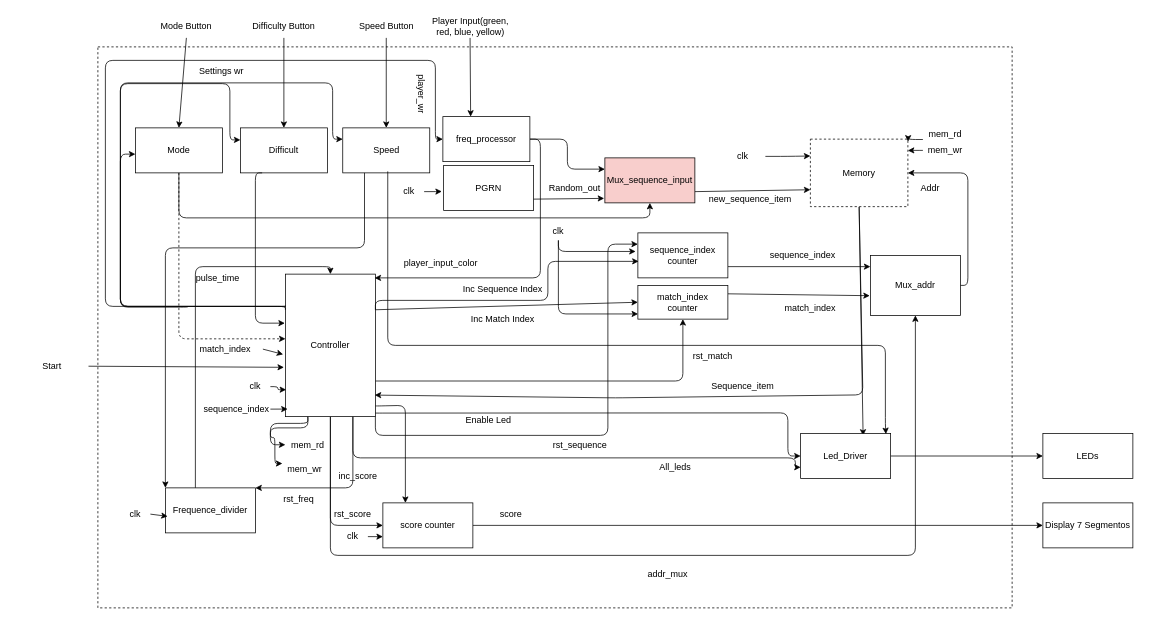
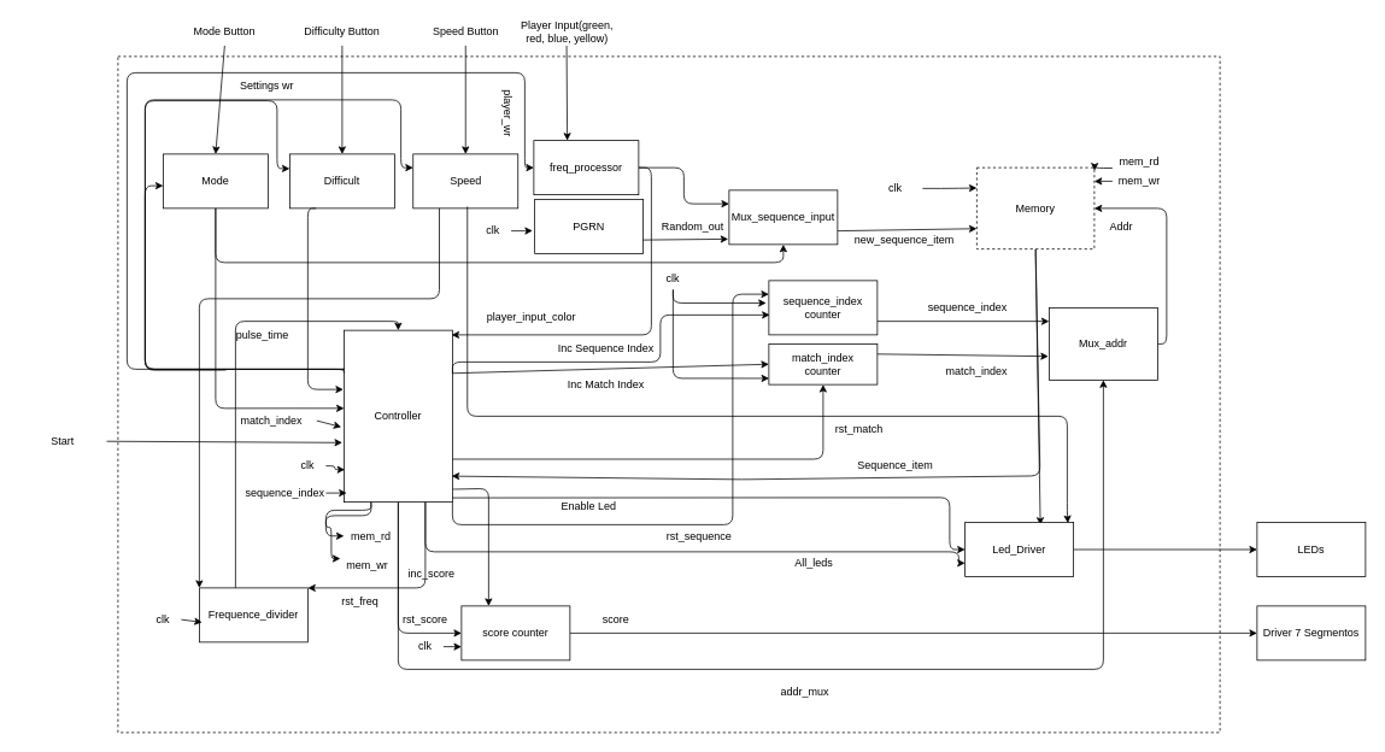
- <mxCell id="30" value="Mux_sequence_input" style="whiteSpace=wrap;html=1;fillColor=#f8cecc;" parent="1" vertex="1"><mxGeometry x="806" y="210" width="120" height="60" as="geometry" /></mxCell>
+ <mxCell id="30" value="Mux_sequence_input" style="whiteSpace=wrap;html=1;" parent="1" vertex="1"><mxGeometry x="806" y="210" width="120" height="60" as="geometry" /></mxCell>
- <mxCell id="65" style="edgeStyle=orthogonalEdgeStyle;html=1;exitX=0.5;exitY=1;exitDx=0;exitDy=0;entryX=0.001;entryY=0.454;entryDx=0;entryDy=0;entryPerimeter=0;dashed=1;" parent="1" source="60" target="14" edge="1"><mxGeometry relative="1" as="geometry" /></mxCell>
+ <mxCell id="65" style="edgeStyle=orthogonalEdgeStyle;html=1;exitX=0.5;exitY=1;exitDx=0;exitDy=0;entryX=0.001;entryY=0.454;entryDx=0;entryDy=0;entryPerimeter=0;" parent="1" source="60" target="14" edge="1"><mxGeometry relative="1" as="geometry" /></mxCell>
- <mxCell id="40" value="Display 7 Segmentos" style="whiteSpace=wrap;html=1;" parent="1" vertex="1"><mxGeometry x="1390" y="670" width="120" height="60" as="geometry" /></mxCell>
+ <mxCell id="40" value="Driver 7 Segmentos" style="whiteSpace=wrap;html=1;" parent="1" vertex="1"><mxGeometry x="1390" y="670" width="120" height="60" as="geometry" /></mxCell>
